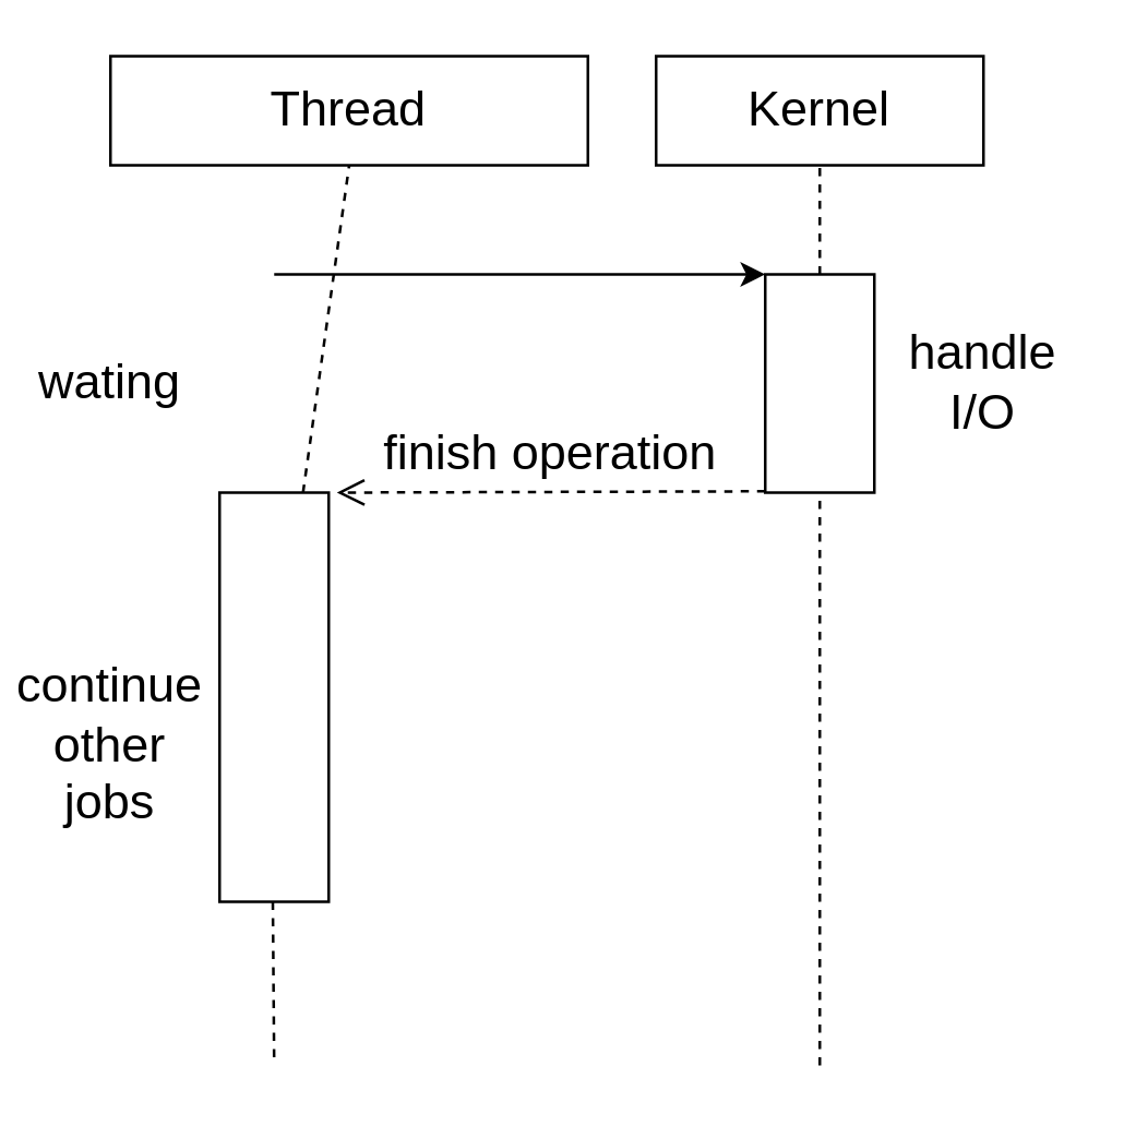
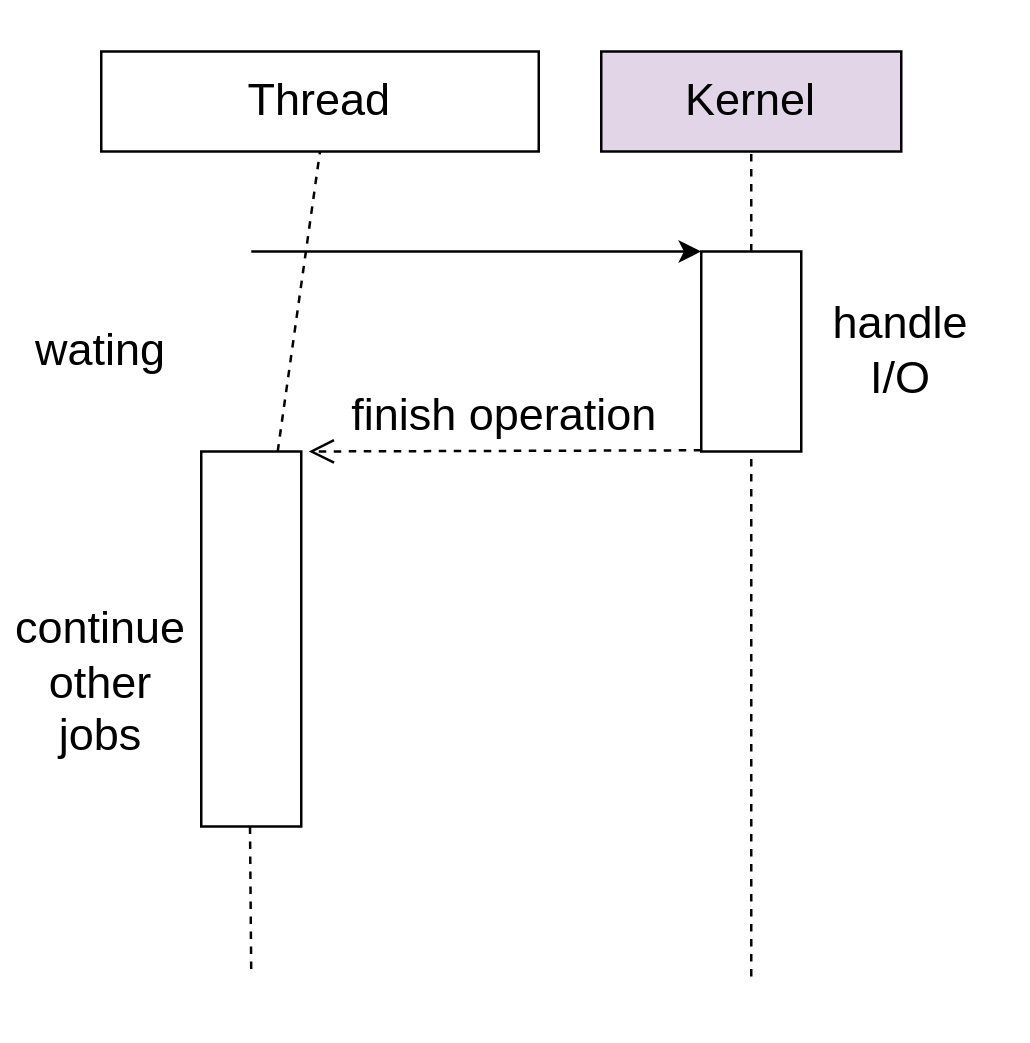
- <mxCell id="3" value="&lt;font style=&quot;font-size: 18px&quot;&gt;Kernel&lt;/font&gt;" style="rounded=0;whiteSpace=wrap;html=1;" parent="1" vertex="1"><mxGeometry x="240" y="20" width="120" height="40" as="geometry" /></mxCell>
+ <mxCell id="3" value="&lt;font style=&quot;font-size: 18px&quot;&gt;Kernel&lt;/font&gt;" style="rounded=0;whiteSpace=wrap;html=1;fillColor=#e1d5e7;" parent="1" vertex="1"><mxGeometry x="240" y="20" width="120" height="40" as="geometry" /></mxCell>
